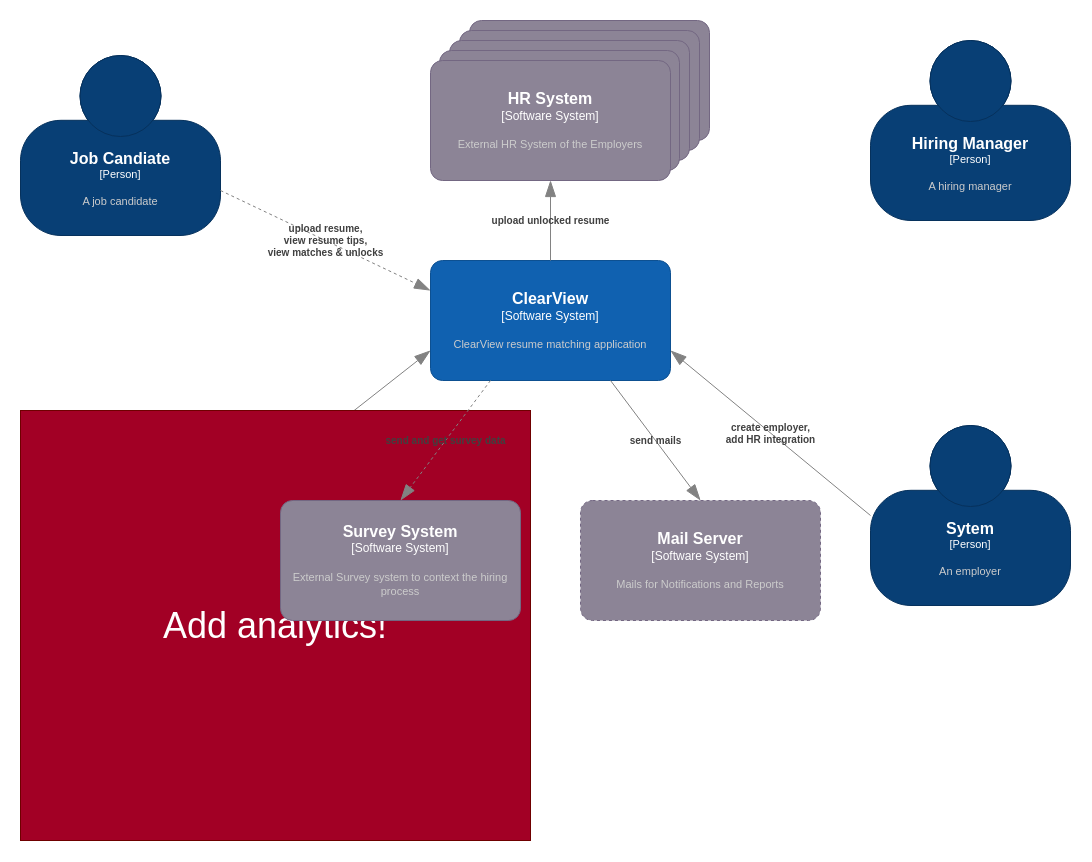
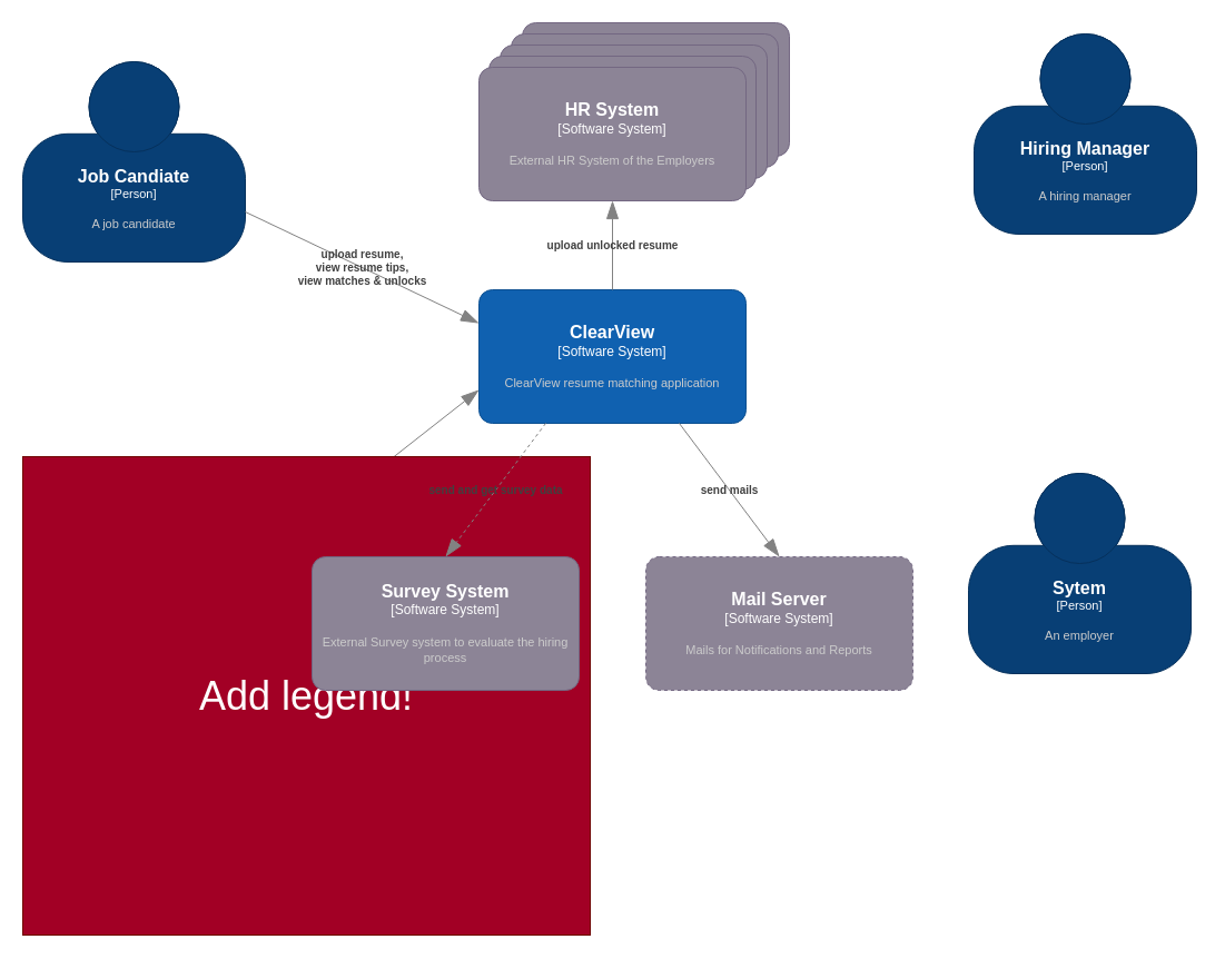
- <mxCell id="5" value="&lt;font style=&quot;font-size: 16px&quot;&gt;&lt;b&gt;Hiring Manager&lt;/b&gt;&lt;/font&gt;&lt;div&gt;[Person]&lt;/div&gt;&lt;br&gt;&lt;div&gt;&lt;font style=&quot;font-size: 11px&quot;&gt;&lt;font color=&quot;#cccccc&quot;&gt;A hiring manager&lt;/font&gt;&lt;/div&gt;" style="html=1;fontSize=11;dashed=0;whiteSpace=wrap;fillColor=#083F75;strokeColor=#06315C;fontColor=#ffffff;shape=mxgraph.c4.person2;align=center;metaEdit=1;points=[[0.5,0,0],[1,0.5,0],[1,0.75,0],[0.75,1,0],[0.5,1,0],[0.25,1,0],[0,0.75,0],[0,0.5,0]];resizable=0;" parent="1" vertex="1"><mxGeometry x="870" y="40" width="200" height="180" as="geometry" /></mxCell>
+ <mxCell id="5" value="&lt;font style=&quot;font-size: 16px&quot;&gt;&lt;b&gt;Hiring Manager&lt;/b&gt;&lt;/font&gt;&lt;div&gt;[Person]&lt;/div&gt;&lt;br&gt;&lt;div&gt;&lt;font style=&quot;font-size: 11px&quot;&gt;&lt;font color=&quot;#cccccc&quot;&gt;A hiring manager&lt;/font&gt;&lt;/div&gt;" style="html=1;fontSize=11;dashed=0;whiteSpace=wrap;fillColor=#083F75;strokeColor=#06315C;fontColor=#ffffff;shape=mxgraph.c4.person2;align=center;metaEdit=1;points=[[0.5,0,0],[1,0.5,0],[1,0.75,0],[0.75,1,0],[0.5,1,0],[0.25,1,0],[0,0.75,0],[0,0.5,0]];resizable=0;" parent="1" vertex="1"><mxGeometry x="875" y="30" width="200" height="180" as="geometry" /></mxCell>
- <mxCell id="10" value="&lt;div style=&quot;text-align: left&quot;&gt;&lt;div style=&quot;text-align: center&quot;&gt;&lt;b&gt;upload resume,&#10;view resume tips,&#10;view matches &amp; unlocks&lt;/b&gt;&lt;/div&gt;&lt;/div&gt;" style="endArrow=blockThin;html=1;fontSize=10;fontColor=#404040;strokeWidth=1;endFill=1;strokeColor=#828282;elbow=vertical;metaEdit=1;endSize=14;startSize=14;jumpStyle=arc;jumpSize=16;rounded=0;entryX=0;entryY=0.25;entryDx=0;entryDy=0;entryPerimeter=0;labelBackgroundColor=none;exitX=1;exitY=0.75;exitDx=0;exitDy=0;exitPerimeter=0;dashed=1;" parent="1" source="4" target="8" edge="1"><mxGeometry width="240" relative="1" as="geometry"><mxPoint x="380" y="180" as="sourcePoint" /><mxPoint x="620" y="180" as="targetPoint" /></mxGeometry></mxCell>
+ <mxCell id="10" value="&lt;div style=&quot;text-align: left&quot;&gt;&lt;div style=&quot;text-align: center&quot;&gt;&lt;b&gt;upload resume,&#10;view resume tips,&#10;view matches &amp; unlocks&lt;/b&gt;&lt;/div&gt;&lt;/div&gt;" style="endArrow=blockThin;html=1;fontSize=10;fontColor=#404040;strokeWidth=1;endFill=1;strokeColor=#828282;elbow=vertical;metaEdit=1;endSize=14;startSize=14;jumpStyle=arc;jumpSize=16;rounded=0;entryX=0;entryY=0.25;entryDx=0;entryDy=0;entryPerimeter=0;labelBackgroundColor=none;exitX=1;exitY=0.75;exitDx=0;exitDy=0;exitPerimeter=0;" parent="1" source="4" target="8" edge="1"><mxGeometry width="240" relative="1" as="geometry"><mxPoint x="380" y="180" as="sourcePoint" /><mxPoint x="620" y="180" as="targetPoint" /></mxGeometry></mxCell>
- <mxCell id="14" value="&lt;div style=&quot;text-align: left&quot;&gt;&lt;div style=&quot;text-align: center&quot;&gt;&lt;b&gt;create employer,&#10;add HR integration&lt;/b&gt;&lt;/div&gt;&lt;/div&gt;" style="endArrow=blockThin;html=1;fontSize=10;fontColor=#404040;strokeWidth=1;endFill=1;strokeColor=#828282;elbow=vertical;metaEdit=1;endSize=14;startSize=14;jumpStyle=arc;jumpSize=16;rounded=0;entryX=1;entryY=0.75;entryDx=0;entryDy=0;entryPerimeter=0;labelBackgroundColor=none;exitX=0;exitY=0.5;exitDx=0;exitDy=0;exitPerimeter=0;" parent="1" source="13" target="8" edge="1"><mxGeometry x="-0.003" width="240" relative="1" as="geometry"><mxPoint x="850" y="255" as="sourcePoint" /><mxPoint x="680" y="300" as="targetPoint" /><mxPoint as="offset" /></mxGeometry></mxCell>
- <mxCell id="20" value="&lt;font style=&quot;font-size: 16px&quot;&gt;&lt;b&gt;Survey System&lt;/b&gt;&lt;/font&gt;&lt;div&gt;[Software System]&lt;/div&gt;&lt;br&gt;&lt;div&gt;&lt;font style=&quot;font-size: 11px&quot;&gt;&lt;font color=&quot;#cccccc&quot;&gt;External Survey system to context the hiring process&lt;/font&gt;&lt;/div&gt;" style="rounded=1;whiteSpace=wrap;html=1;labelBackgroundColor=none;fillColor=#8C8496;fontColor=#ffffff;align=center;arcSize=10;strokeColor=#736782;metaEdit=1;resizable=0;points=[[0.25,0,0],[0.5,0,0],[0.75,0,0],[1,0.25,0],[1,0.5,0],[1,0.75,0],[0.75,1,0],[0.5,1,0],[0.25,1,0],[0,0.75,0],[0,0.5,0],[0,0.25,0]];" vertex="1" parent="1"><mxGeometry x="280" y="500" width="240" height="120" as="geometry" /></mxCell>
+ <mxCell id="20" value="&lt;font style=&quot;font-size: 16px&quot;&gt;&lt;b&gt;Survey System&lt;/b&gt;&lt;/font&gt;&lt;div&gt;[Software System]&lt;/div&gt;&lt;br&gt;&lt;div&gt;&lt;font style=&quot;font-size: 11px&quot;&gt;&lt;font color=&quot;#cccccc&quot;&gt;External Survey system to evaluate the hiring process&lt;/font&gt;&lt;/div&gt;" style="rounded=1;whiteSpace=wrap;html=1;labelBackgroundColor=none;fillColor=#8C8496;fontColor=#ffffff;align=center;arcSize=10;strokeColor=#736782;metaEdit=1;resizable=0;points=[[0.25,0,0],[0.5,0,0],[0.75,0,0],[1,0.25,0],[1,0.5,0],[1,0.75,0],[0.75,1,0],[0.5,1,0],[0.25,1,0],[0,0.75,0],[0,0.5,0],[0,0.25,0]];" vertex="1" parent="1"><mxGeometry x="280" y="500" width="240" height="120" as="geometry" /></mxCell>
- <mxCell id="15" value="Add analytics!" style="text;html=1;strokeColor=#6F0000;fillColor=#a20025;align=center;verticalAlign=middle;whiteSpace=wrap;rounded=0;fontColor=#ffffff;fontSize=36;" vertex="1" parent="1"><mxGeometry x="20" y="410" width="510" height="430" as="geometry" /></mxCell>
+ <mxCell id="15" value="Add legend!" style="text;html=1;strokeColor=#6F0000;fillColor=#a20025;align=center;verticalAlign=middle;whiteSpace=wrap;rounded=0;fontColor=#ffffff;fontSize=36;" vertex="1" parent="1"><mxGeometry x="20" y="410" width="510" height="430" as="geometry" /></mxCell>
